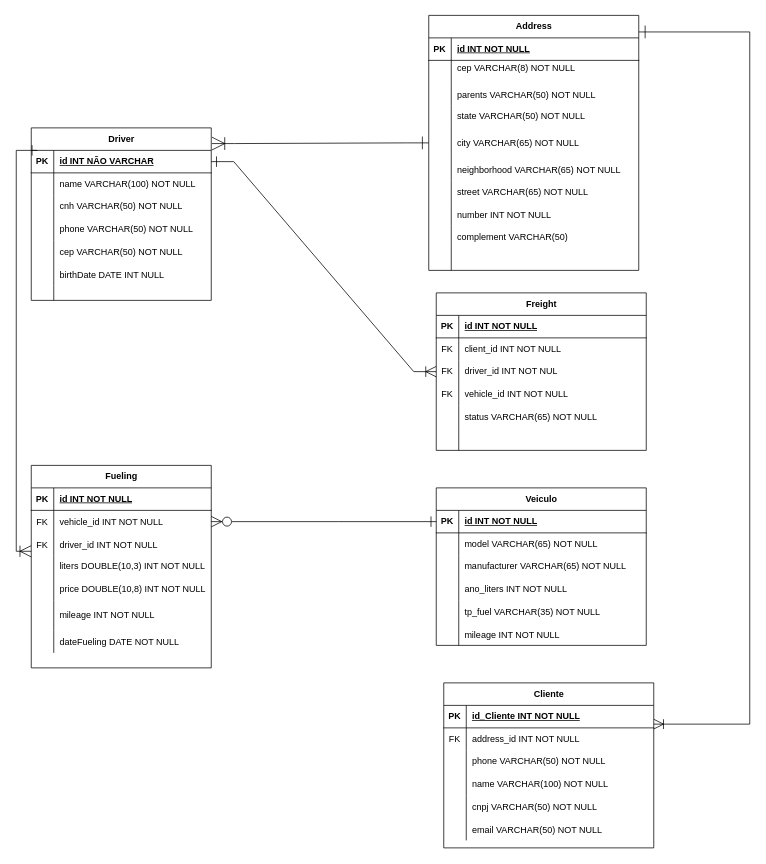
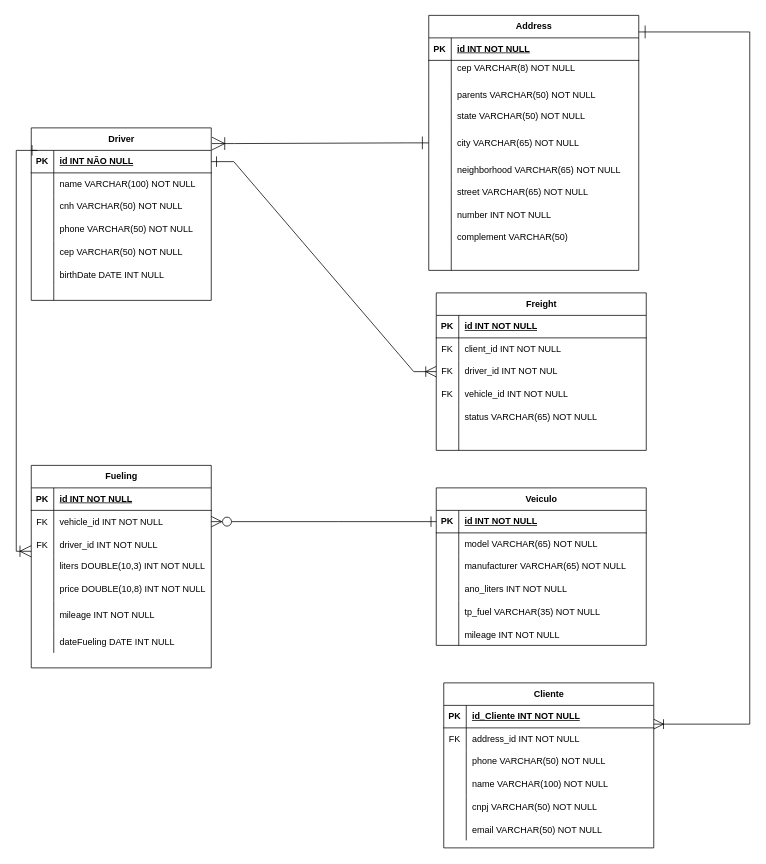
- <mxCell id="5" value="&lt;font style=&quot;vertical-align: inherit;&quot;&gt;&lt;font style=&quot;vertical-align: inherit;&quot;&gt;&lt;font style=&quot;vertical-align: inherit;&quot;&gt;&lt;font style=&quot;vertical-align: inherit;&quot;&gt;&lt;font style=&quot;vertical-align: inherit;&quot;&gt;&lt;font style=&quot;vertical-align: inherit;&quot;&gt;&lt;font style=&quot;vertical-align: inherit;&quot;&gt;&lt;font style=&quot;vertical-align: inherit;&quot;&gt;&lt;font style=&quot;vertical-align: inherit;&quot;&gt;&lt;font style=&quot;vertical-align: inherit;&quot;&gt;id INT NÃO VARCHAR&lt;/font&gt;&lt;/font&gt;&lt;/font&gt;&lt;/font&gt;&lt;/font&gt;&lt;/font&gt;&lt;/font&gt;&lt;/font&gt;&lt;/font&gt;&lt;/font&gt;" style="shape=partialRectangle;connectable=0;fillColor=none;top=0;left=0;bottom=0;right=0;align=left;spacingLeft=6;fontStyle=5;overflow=hidden;whiteSpace=wrap;html=1;" parent="3" vertex="1"><mxGeometry x="30" width="210" height="30" as="geometry"><mxRectangle width="210" height="30" as="alternateBounds" /></mxGeometry></mxCell>
+ <mxCell id="5" value="&lt;font style=&quot;vertical-align: inherit;&quot;&gt;&lt;font style=&quot;vertical-align: inherit;&quot;&gt;&lt;font style=&quot;vertical-align: inherit;&quot;&gt;&lt;font style=&quot;vertical-align: inherit;&quot;&gt;&lt;font style=&quot;vertical-align: inherit;&quot;&gt;&lt;font style=&quot;vertical-align: inherit;&quot;&gt;&lt;font style=&quot;vertical-align: inherit;&quot;&gt;&lt;font style=&quot;vertical-align: inherit;&quot;&gt;&lt;font style=&quot;vertical-align: inherit;&quot;&gt;&lt;font style=&quot;vertical-align: inherit;&quot;&gt;id INT NÃO NULL&lt;/font&gt;&lt;/font&gt;&lt;/font&gt;&lt;/font&gt;&lt;/font&gt;&lt;/font&gt;&lt;/font&gt;&lt;/font&gt;&lt;/font&gt;&lt;/font&gt;" style="shape=partialRectangle;connectable=0;fillColor=none;top=0;left=0;bottom=0;right=0;align=left;spacingLeft=6;fontStyle=5;overflow=hidden;whiteSpace=wrap;html=1;" parent="3" vertex="1"><mxGeometry x="30" width="210" height="30" as="geometry"><mxRectangle width="210" height="30" as="alternateBounds" /></mxGeometry></mxCell>
- <mxCell id="115" value="dateFueling DATE NOT NULL" style="shape=partialRectangle;connectable=0;fillColor=none;top=0;left=0;bottom=0;right=0;align=left;spacingLeft=6;overflow=hidden;" parent="113" vertex="1"><mxGeometry x="30" width="210" height="30" as="geometry"><mxRectangle width="210" height="30" as="alternateBounds" /></mxGeometry></mxCell>
+ <mxCell id="115" value="dateFueling DATE INT NULL" style="shape=partialRectangle;connectable=0;fillColor=none;top=0;left=0;bottom=0;right=0;align=left;spacingLeft=6;overflow=hidden;" parent="113" vertex="1"><mxGeometry x="30" width="210" height="30" as="geometry"><mxRectangle width="210" height="30" as="alternateBounds" /></mxGeometry></mxCell>
